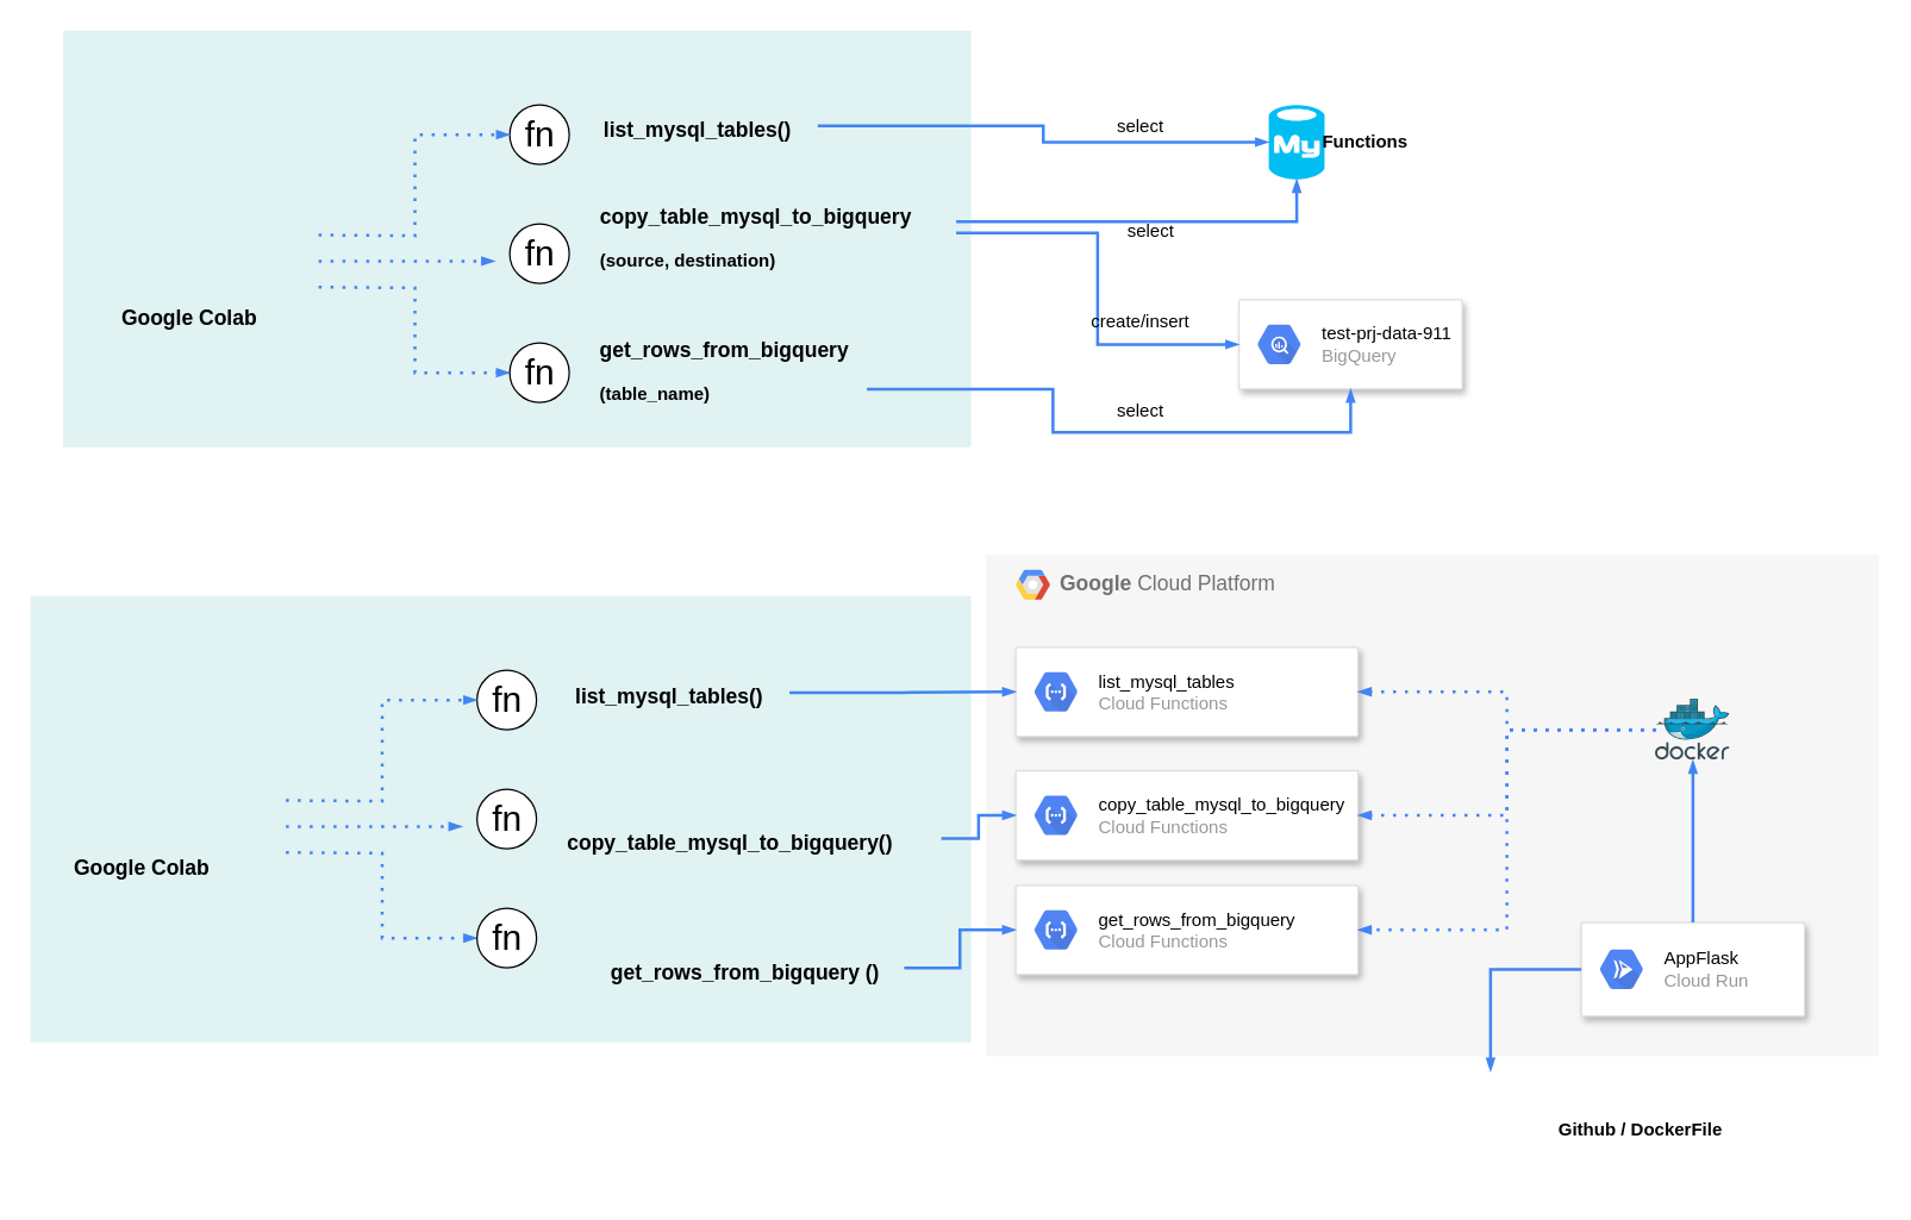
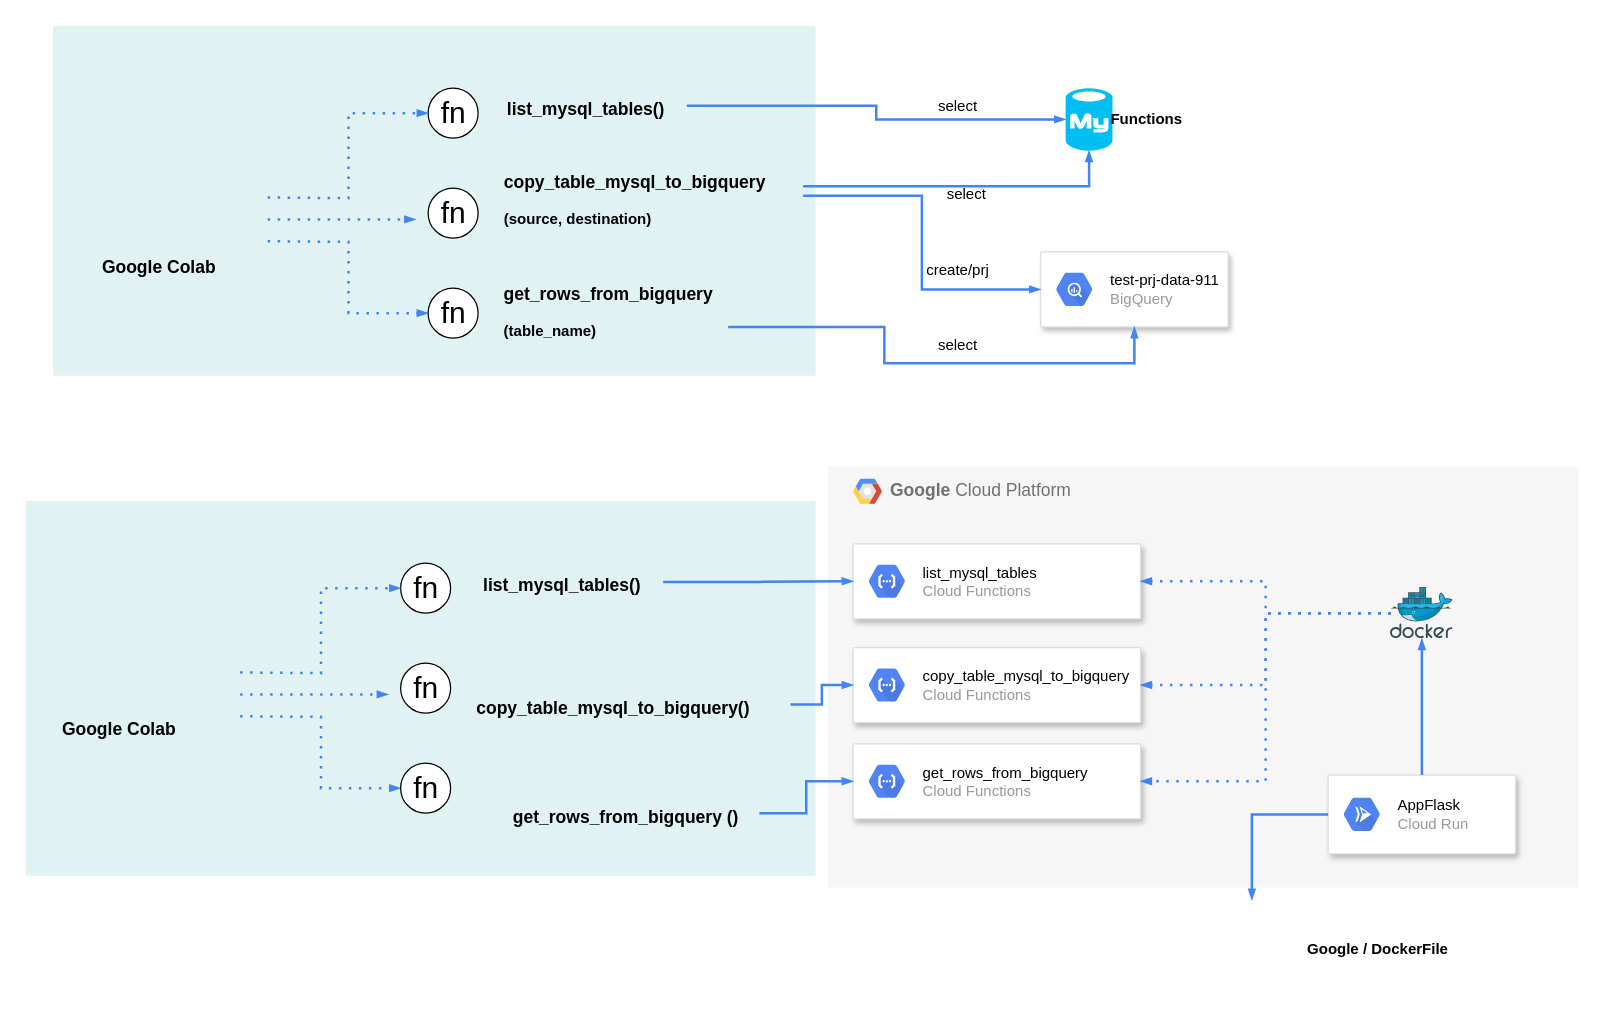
- <mxCell id="57" value="create/insert" style="text;html=1;strokeColor=none;fillColor=none;align=center;verticalAlign=middle;whiteSpace=wrap;rounded=0;" vertex="1" parent="1"><mxGeometry x="686" y="201" width="160" height="30" as="geometry" /></mxCell>
+ <mxCell id="57" value="create/prj" style="text;html=1;strokeColor=none;fillColor=none;align=center;verticalAlign=middle;whiteSpace=wrap;rounded=0;" vertex="1" parent="1"><mxGeometry x="686" y="201" width="160" height="30" as="geometry" /></mxCell>
- <mxCell id="45" value="&lt;b&gt;Github / DockerFile&lt;br&gt;&lt;/b&gt;" style="text;html=1;strokeColor=none;fillColor=none;align=center;verticalAlign=middle;whiteSpace=wrap;rounded=0;" vertex="1" parent="1"><mxGeometry x="1022" y="743.5" width="160" height="30" as="geometry" /></mxCell>
+ <mxCell id="45" value="&lt;b&gt;Google / DockerFile&lt;br&gt;&lt;/b&gt;" style="text;html=1;strokeColor=none;fillColor=none;align=center;verticalAlign=middle;whiteSpace=wrap;rounded=0;" vertex="1" parent="1"><mxGeometry x="1022" y="743.5" width="160" height="30" as="geometry" /></mxCell>
